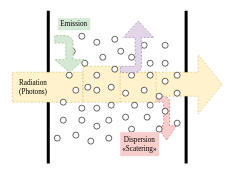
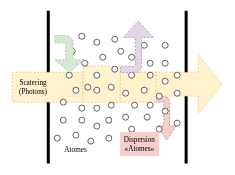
- <mxCell id="63" value="&lt;font face=&quot;Iwona&quot;&gt;Emission&lt;/font&gt;" style="text;html=1;fillColor=#d5e8d4;align=center;verticalAlign=middle;whiteSpace=wrap;rounded=0;shadow=0;dashed=1;comic=0;sketch=0;" parent="1" vertex="1"><mxGeometry x="96" y="30" width="54" height="20" as="geometry" /></mxCell>
- <mxCell id="9" value="&lt;font face=&quot;Iwona&quot;&gt;Radiation (Photons)&lt;/font&gt;" style="text;html=1;strokeColor=none;fillColor=none;align=center;verticalAlign=middle;whiteSpace=wrap;rounded=0;shadow=0;dashed=1;comic=0;sketch=0;" parent="4" vertex="1"><mxGeometry y="42.5" width="70.312" height="25" as="geometry" /></mxCell>
+ <mxCell id="9" value="&lt;font face=&quot;Iwona&quot;&gt;Scatering (Photons)&lt;/font&gt;" style="text;html=1;strokeColor=none;fillColor=none;align=center;verticalAlign=middle;whiteSpace=wrap;rounded=0;shadow=0;dashed=1;comic=0;sketch=0;" parent="4" vertex="1"><mxGeometry y="42.5" width="70.312" height="25" as="geometry" /></mxCell>
- <mxCell id="64" value="&lt;font face=&quot;Iwona&quot;&gt;Dispersion «Scatering»&lt;/font&gt;" style="text;html=1;fillColor=#f8cecc;align=center;verticalAlign=middle;whiteSpace=wrap;rounded=0;shadow=0;dashed=1;comic=0;sketch=0;" parent="1" vertex="1"><mxGeometry x="200" y="220" width="65" height="40" as="geometry" /></mxCell>
+ <mxCell id="64" value="&lt;font face=&quot;Iwona&quot;&gt;Dispersion «Atomes»&lt;/font&gt;" style="text;html=1;fillColor=#f8cecc;align=center;verticalAlign=middle;whiteSpace=wrap;rounded=0;shadow=0;dashed=1;comic=0;sketch=0;" parent="1" vertex="1"><mxGeometry x="200" y="220" width="65" height="40" as="geometry" /></mxCell>
+ <mxCell id="62" value="&lt;font face=&quot;Iwona&quot;&gt;Atomes&lt;/font&gt;" style="text;html=1;strokeColor=none;fillColor=none;align=center;verticalAlign=middle;whiteSpace=wrap;rounded=0;shadow=0;dashed=1;comic=0;sketch=0;" parent="1" vertex="1"><mxGeometry x="106" y="240" width="40" height="20" as="geometry" /></mxCell>
